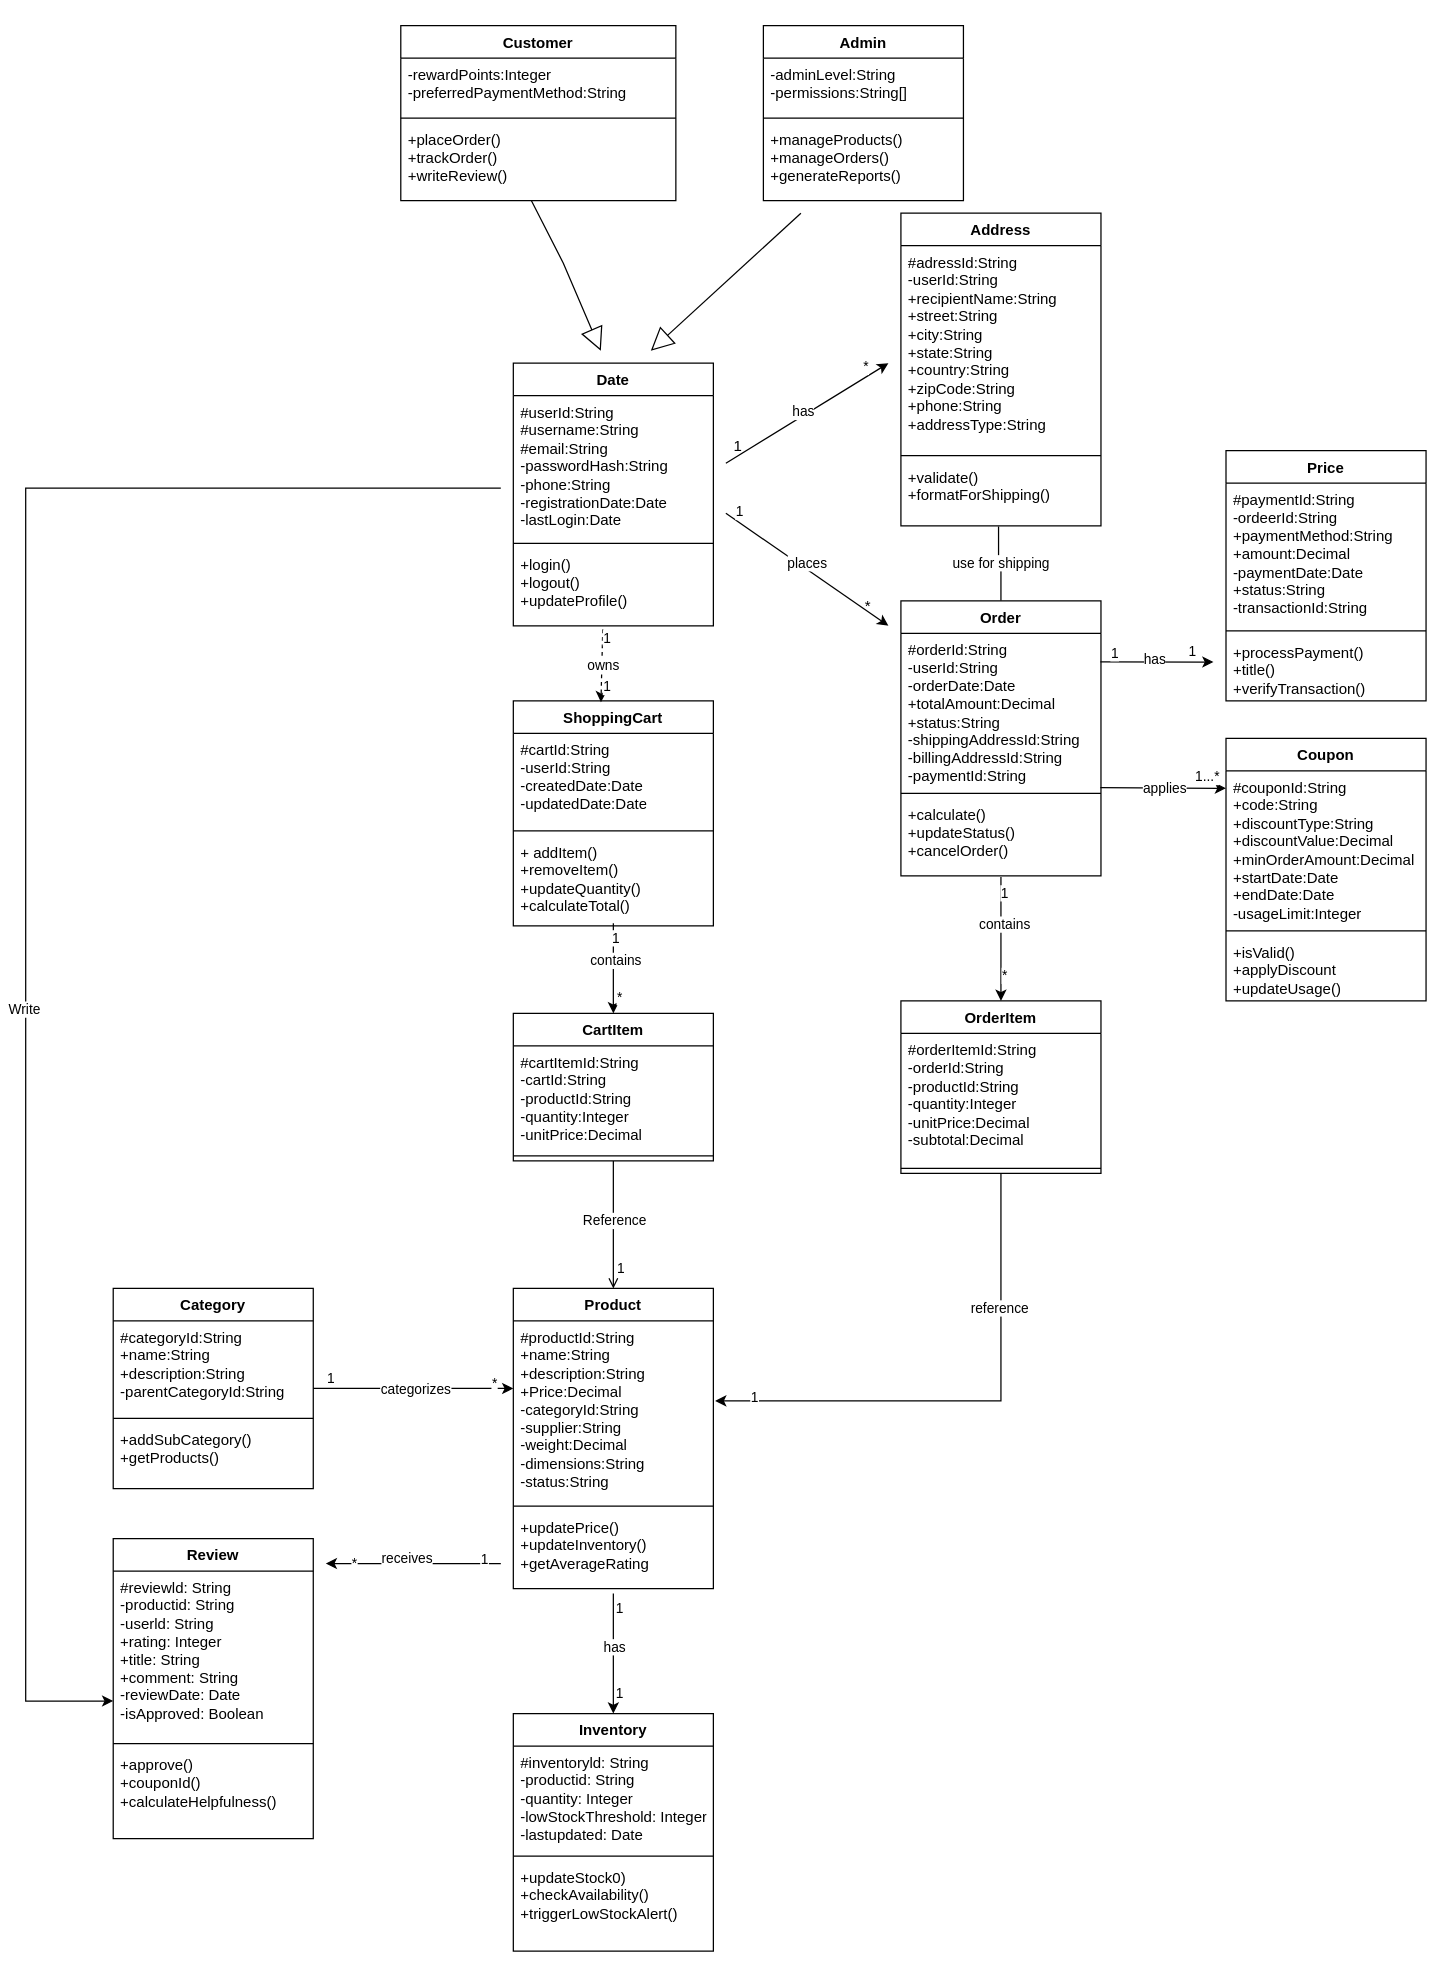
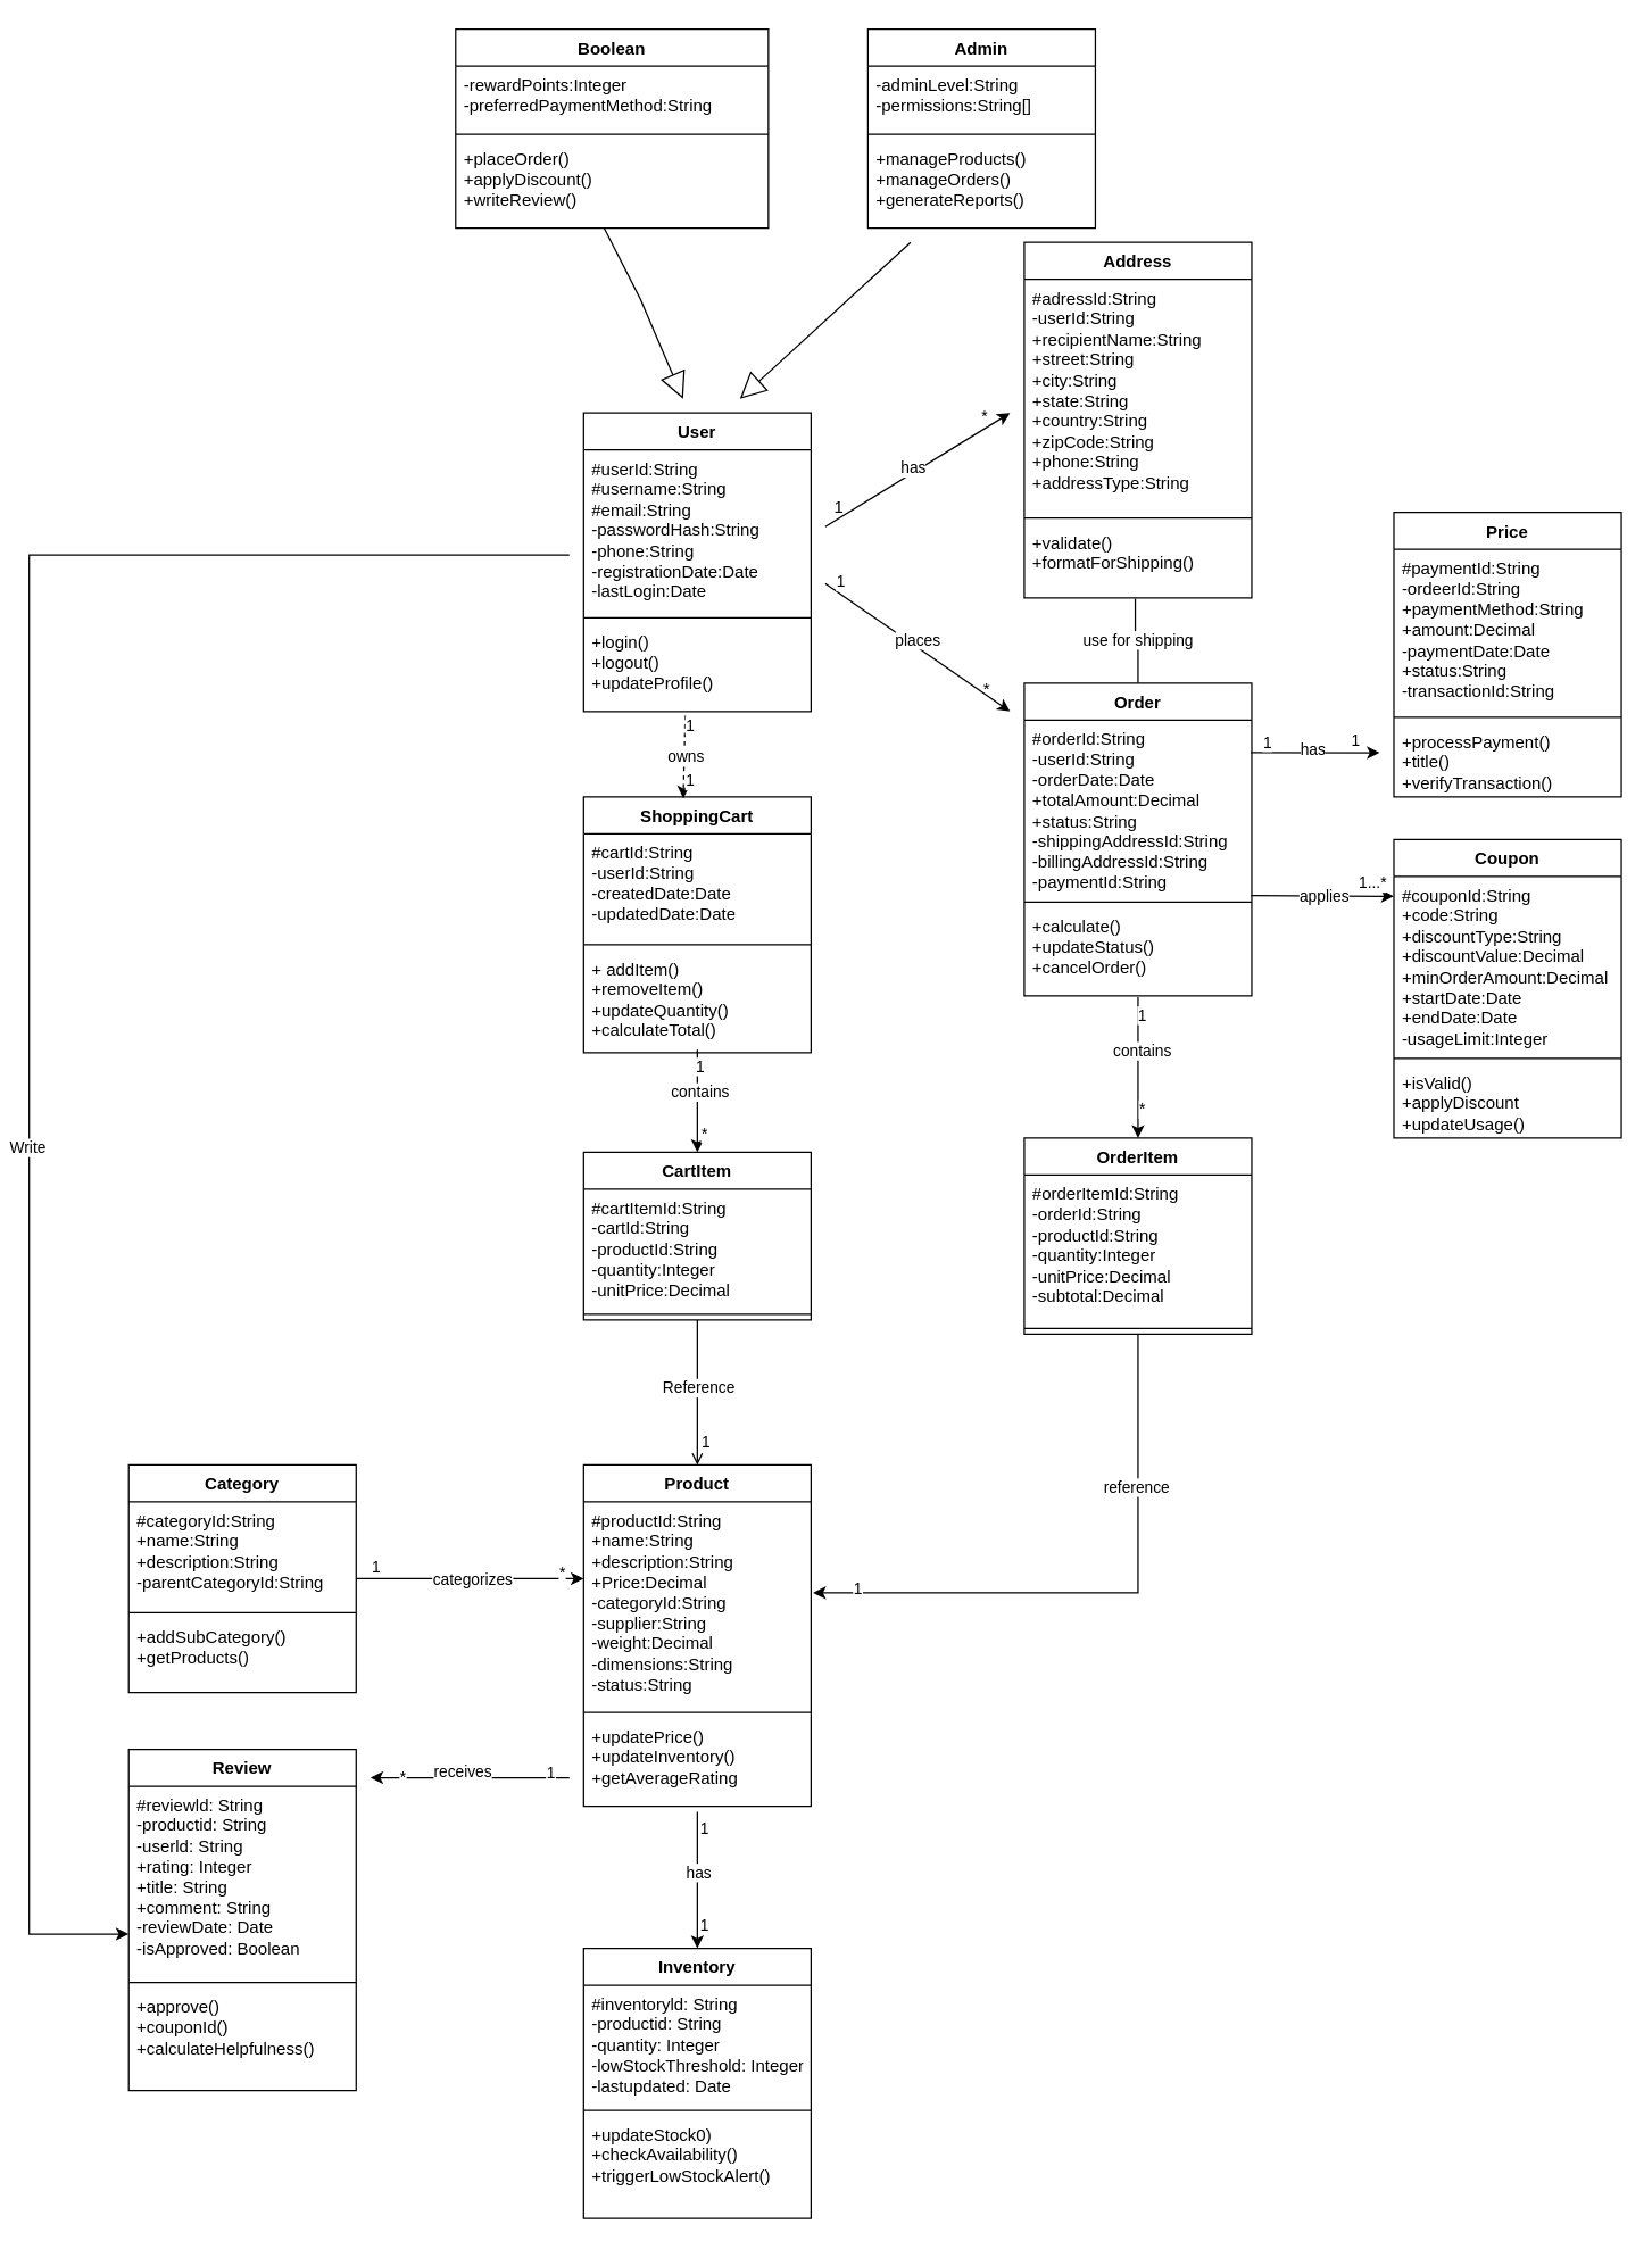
- <mxCell id="14" value="Customer" style="swimlane;fontStyle=1;align=center;verticalAlign=top;childLayout=stackLayout;horizontal=1;startSize=26;horizontalStack=0;resizeParent=1;resizeParentMax=0;resizeLast=0;collapsible=1;marginBottom=0;whiteSpace=wrap;html=1;" parent="1" vertex="1"><mxGeometry y="20" width="220" height="140" as="geometry" x="320" /></mxCell>
+ <mxCell id="14" value="Boolean" style="swimlane;fontStyle=1;align=center;verticalAlign=top;childLayout=stackLayout;horizontal=1;startSize=26;horizontalStack=0;resizeParent=1;resizeParentMax=0;resizeLast=0;collapsible=1;marginBottom=0;whiteSpace=wrap;html=1;" parent="1" vertex="1"><mxGeometry y="20" width="220" height="140" as="geometry" x="320" /></mxCell>
- <mxCell id="17" value="+placeOrder()&lt;div&gt;+trackOrder()&lt;/div&gt;&lt;div&gt;+writeReview()&lt;/div&gt;" style="text;strokeColor=none;fillColor=none;align=left;verticalAlign=top;spacingLeft=4;spacingRight=4;overflow=hidden;rotatable=0;points=[[0,0.5],[1,0.5]];portConstraint=eastwest;whiteSpace=wrap;html=1;" parent="14" vertex="1"><mxGeometry y="78" width="220" height="62" as="geometry" /></mxCell>
+ <mxCell id="17" value="+placeOrder()&lt;div&gt;+applyDiscount()&lt;/div&gt;&lt;div&gt;+writeReview()&lt;/div&gt;" style="text;strokeColor=none;fillColor=none;align=left;verticalAlign=top;spacingLeft=4;spacingRight=4;overflow=hidden;rotatable=0;points=[[0,0.5],[1,0.5]];portConstraint=eastwest;whiteSpace=wrap;html=1;" parent="14" vertex="1"><mxGeometry y="78" width="220" height="62" as="geometry" /></mxCell>
- <mxCell id="2" value="Date" style="swimlane;fontStyle=1;align=center;verticalAlign=top;childLayout=stackLayout;horizontal=1;startSize=26;horizontalStack=0;resizeParent=1;resizeParentMax=0;resizeLast=0;collapsible=1;marginBottom=0;whiteSpace=wrap;html=1;" parent="1" vertex="1"><mxGeometry x="410" y="290" width="160" height="210" as="geometry" /></mxCell>
+ <mxCell id="2" value="User" style="swimlane;fontStyle=1;align=center;verticalAlign=top;childLayout=stackLayout;horizontal=1;startSize=26;horizontalStack=0;resizeParent=1;resizeParentMax=0;resizeLast=0;collapsible=1;marginBottom=0;whiteSpace=wrap;html=1;" parent="1" vertex="1"><mxGeometry x="410" y="290" width="160" height="210" as="geometry" /></mxCell>
